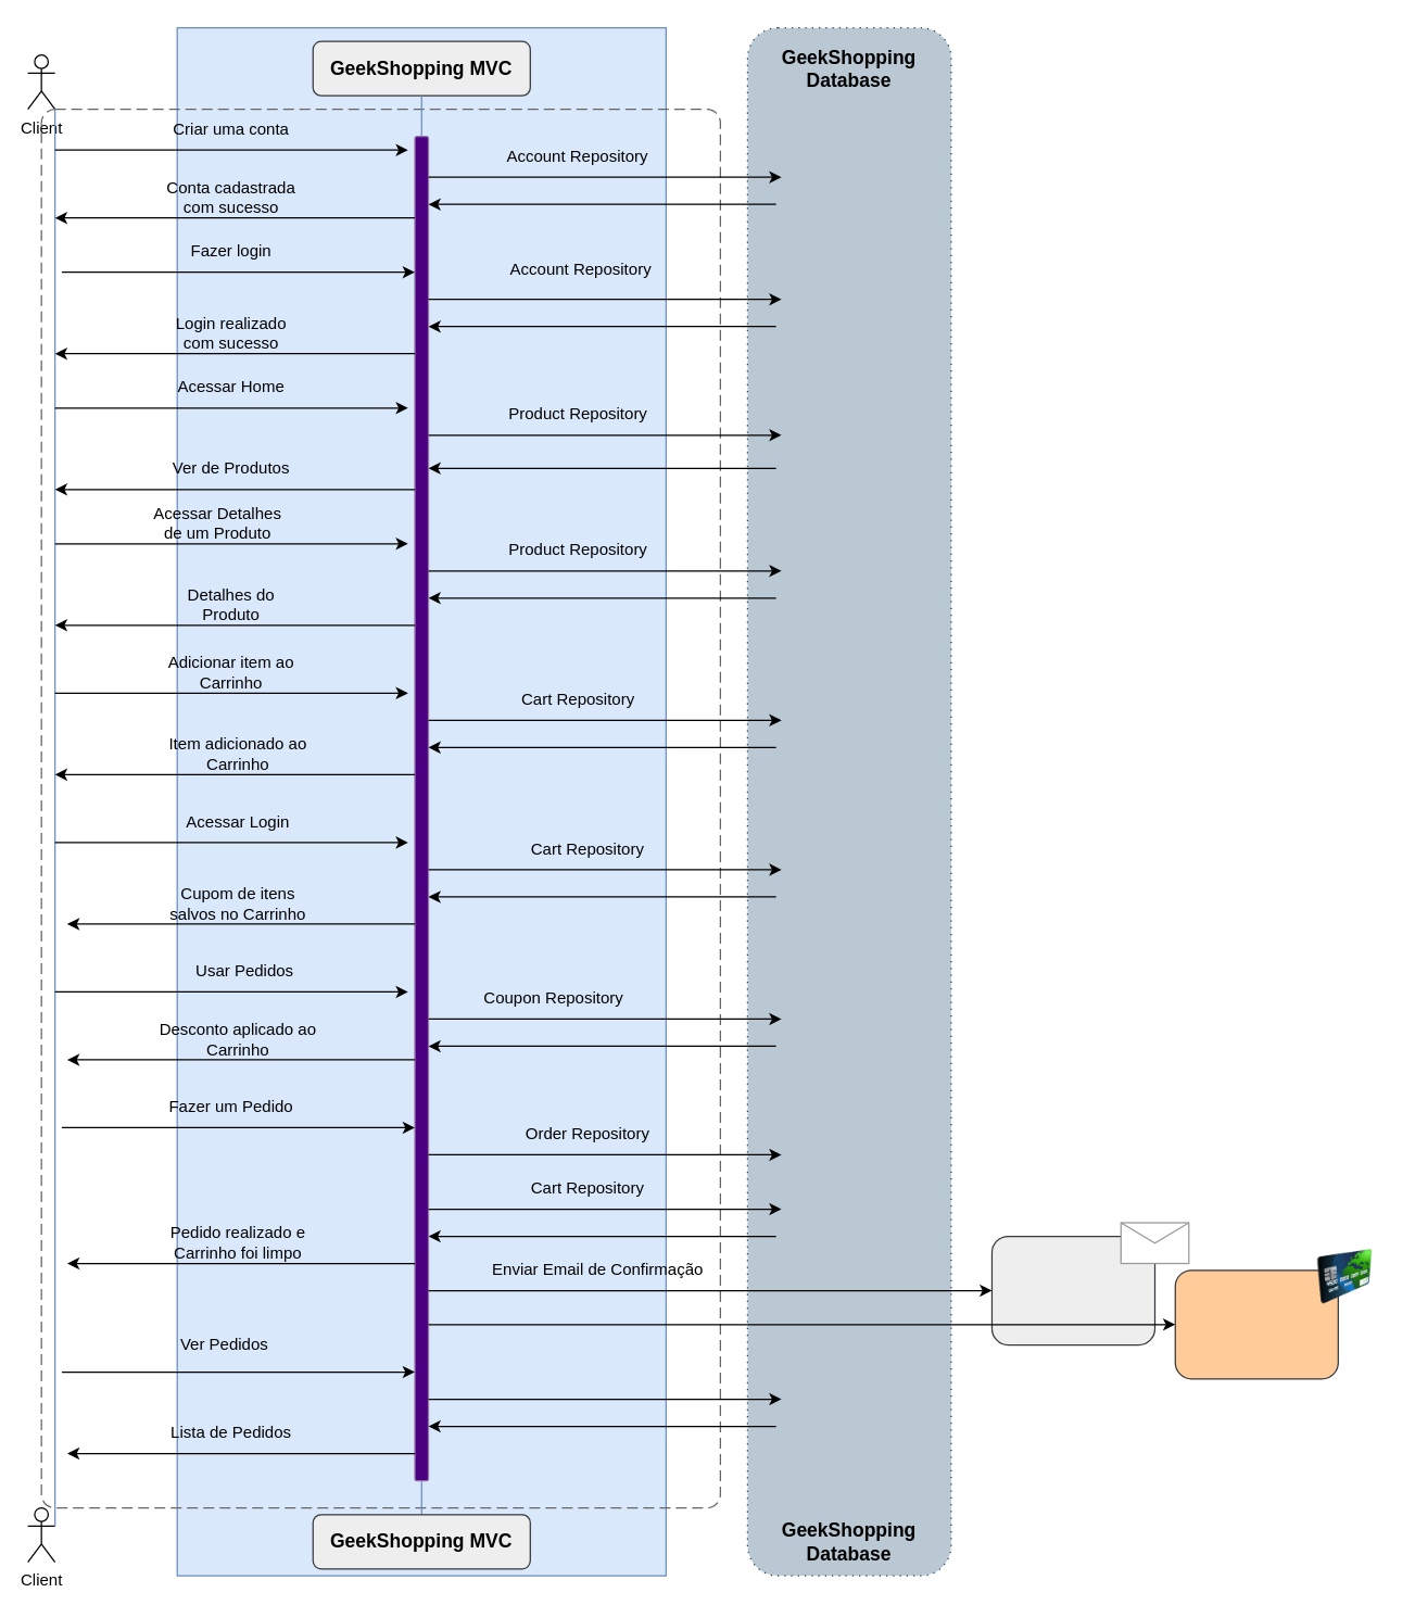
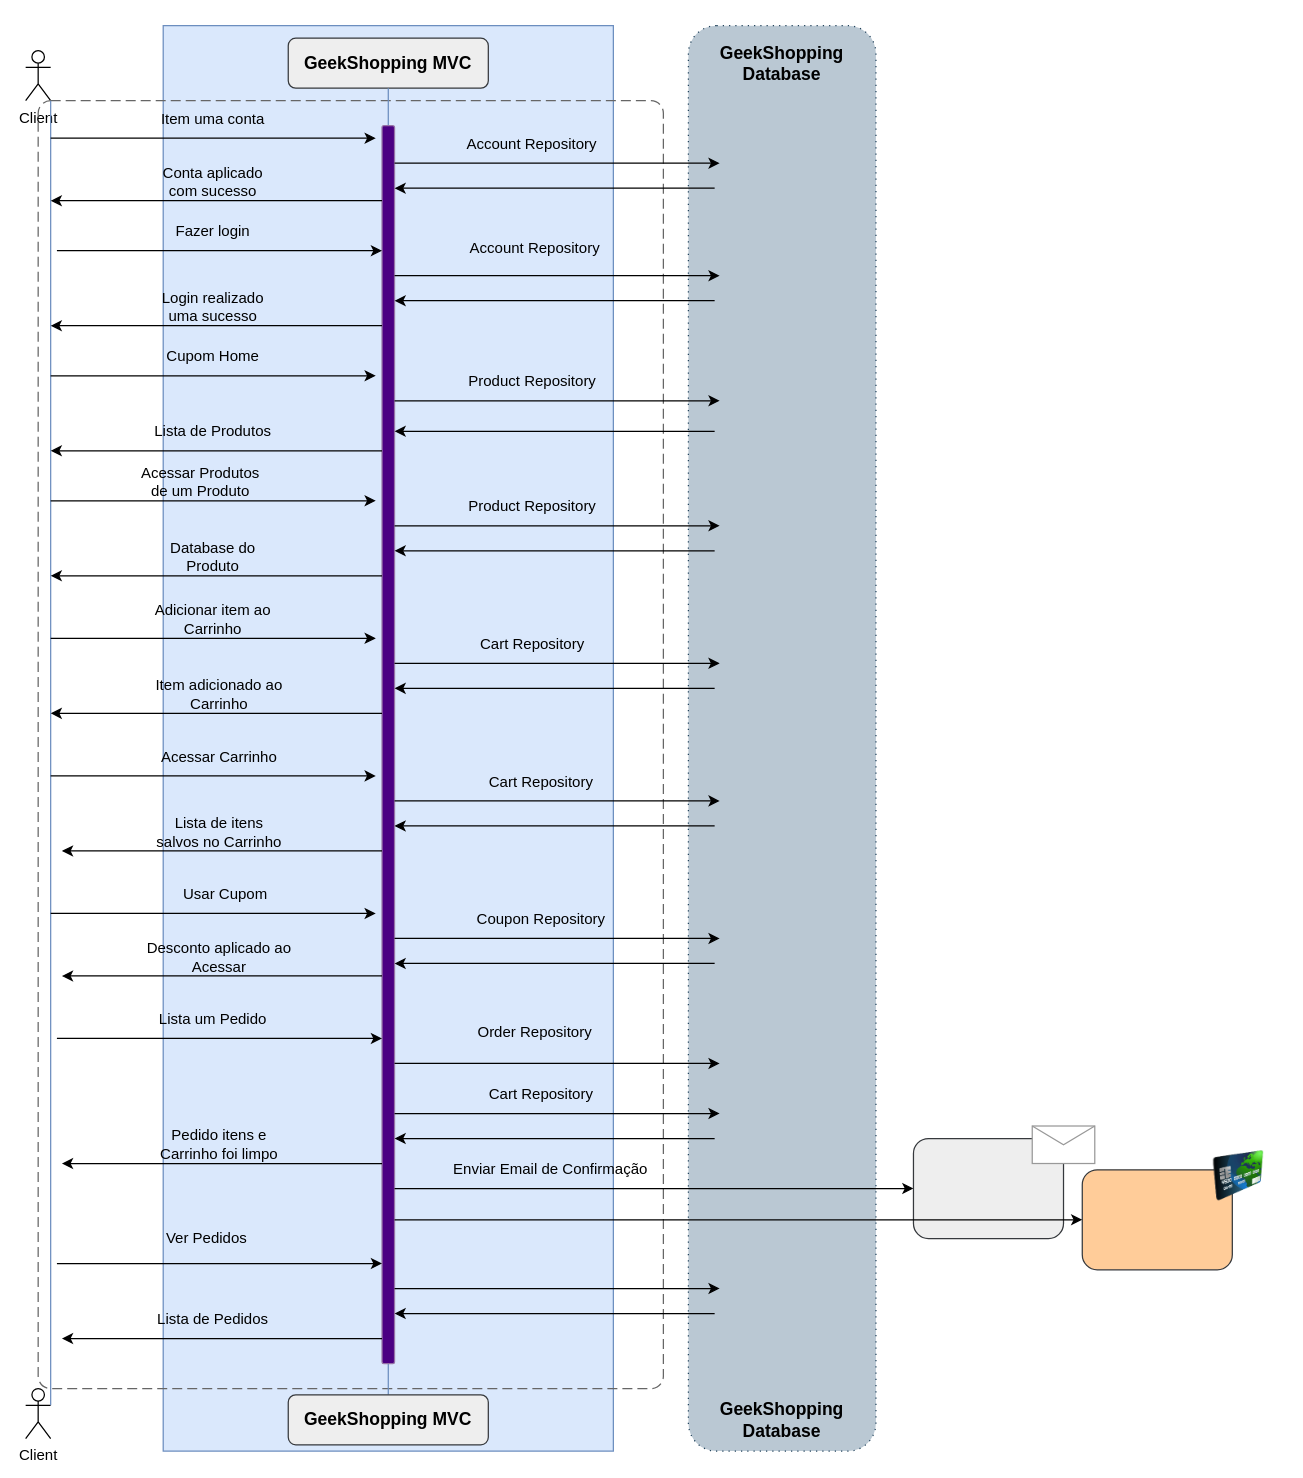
- <mxCell id="12" value="Criar uma conta" style="text;html=1;align=center;verticalAlign=middle;whiteSpace=wrap;rounded=0;" vertex="1" parent="1"><mxGeometry x="120" y="80" width="100" height="30" as="geometry" /></mxCell>
+ <mxCell id="12" value="Item uma conta" style="text;html=1;align=center;verticalAlign=middle;whiteSpace=wrap;rounded=0;" vertex="1" parent="1"><mxGeometry x="120" y="80" width="100" height="30" as="geometry" /></mxCell>
- <mxCell id="29" value="Conta cadastrada com sucesso" style="text;html=1;align=center;verticalAlign=middle;whiteSpace=wrap;rounded=0;" vertex="1" parent="1"><mxGeometry x="120" y="130" width="100" height="30" as="geometry" /></mxCell>
+ <mxCell id="29" value="Conta aplicado com sucesso" style="text;html=1;align=center;verticalAlign=middle;whiteSpace=wrap;rounded=0;" vertex="1" parent="1"><mxGeometry x="120" y="130" width="100" height="30" as="geometry" /></mxCell>
- <mxCell id="30" value="Login realizado com sucesso" style="text;html=1;align=center;verticalAlign=middle;whiteSpace=wrap;rounded=0;" vertex="1" parent="1"><mxGeometry x="120" y="230" width="100" height="30" as="geometry" /></mxCell>
+ <mxCell id="30" value="Login realizado uma sucesso" style="text;html=1;align=center;verticalAlign=middle;whiteSpace=wrap;rounded=0;" vertex="1" parent="1"><mxGeometry x="120" y="230" width="100" height="30" as="geometry" /></mxCell>
- <mxCell id="24" value="Acessar Home" style="text;html=1;align=center;verticalAlign=middle;whiteSpace=wrap;rounded=0;" vertex="1" parent="1"><mxGeometry x="120" y="270" width="100" height="30" as="geometry" /></mxCell>
+ <mxCell id="24" value="Cupom Home" style="text;html=1;align=center;verticalAlign=middle;whiteSpace=wrap;rounded=0;" vertex="1" parent="1"><mxGeometry x="120" y="270" width="100" height="30" as="geometry" /></mxCell>
- <mxCell id="31" value="Ver de Produtos" style="text;html=1;align=center;verticalAlign=middle;whiteSpace=wrap;rounded=0;" vertex="1" parent="1"><mxGeometry x="120" y="330" width="100" height="30" as="geometry" /></mxCell>
+ <mxCell id="31" value="Lista de Produtos" style="text;html=1;align=center;verticalAlign=middle;whiteSpace=wrap;rounded=0;" vertex="1" parent="1"><mxGeometry x="120" y="330" width="100" height="30" as="geometry" /></mxCell>
- <mxCell id="33" value="Acessar Detalhes de um Produto" style="text;html=1;align=center;verticalAlign=middle;whiteSpace=wrap;rounded=0;" vertex="1" parent="1"><mxGeometry x="110" y="370" width="100" height="30" as="geometry" /></mxCell>
+ <mxCell id="33" value="Acessar Produtos de um Produto" style="text;html=1;align=center;verticalAlign=middle;whiteSpace=wrap;rounded=0;" vertex="1" parent="1"><mxGeometry x="110" y="370" width="100" height="30" as="geometry" /></mxCell>
- <mxCell id="37" value="Detalhes do Produto" style="text;html=1;align=center;verticalAlign=middle;whiteSpace=wrap;rounded=0;" vertex="1" parent="1"><mxGeometry x="120" y="430" width="100" height="30" as="geometry" /></mxCell>
+ <mxCell id="37" value="Database do Produto" style="text;html=1;align=center;verticalAlign=middle;whiteSpace=wrap;rounded=0;" vertex="1" parent="1"><mxGeometry x="120" y="430" width="100" height="30" as="geometry" /></mxCell>
- <mxCell id="48" value="Acessar Login" style="text;html=1;align=center;verticalAlign=middle;whiteSpace=wrap;rounded=0;" vertex="1" parent="1"><mxGeometry x="120" y="590" width="110" height="30" as="geometry" /></mxCell>
+ <mxCell id="48" value="Acessar Carrinho" style="text;html=1;align=center;verticalAlign=middle;whiteSpace=wrap;rounded=0;" vertex="1" parent="1"><mxGeometry x="120" y="590" width="110" height="30" as="geometry" /></mxCell>
- <mxCell id="54" value="Cupom de itens salvos no Carrinho" style="text;html=1;align=center;verticalAlign=middle;whiteSpace=wrap;rounded=0;" vertex="1" parent="1"><mxGeometry x="120" y="650" width="110" height="30" as="geometry" /></mxCell>
+ <mxCell id="54" value="Lista de itens salvos no Carrinho" style="text;html=1;align=center;verticalAlign=middle;whiteSpace=wrap;rounded=0;" vertex="1" parent="1"><mxGeometry x="120" y="650" width="110" height="30" as="geometry" /></mxCell>
- <mxCell id="56" value="Usar Pedidos" style="text;html=1;align=center;verticalAlign=middle;whiteSpace=wrap;rounded=0;" vertex="1" parent="1"><mxGeometry x="120" y="700" width="120" height="30" as="geometry" /></mxCell>
+ <mxCell id="56" value="Usar Cupom" style="text;html=1;align=center;verticalAlign=middle;whiteSpace=wrap;rounded=0;" vertex="1" parent="1"><mxGeometry x="120" y="700" width="120" height="30" as="geometry" /></mxCell>
- <mxCell id="58" value="Coupon Repository" style="text;html=1;align=center;verticalAlign=middle;whiteSpace=wrap;rounded=0;" vertex="1" parent="1"><mxGeometry x="350" y="720" width="115" height="30" as="geometry" /></mxCell>
+ <mxCell id="58" value="Coupon Repository" style="text;html=1;align=center;verticalAlign=middle;whiteSpace=wrap;rounded=0;" vertex="1" parent="1"><mxGeometry x="375" y="720" width="115" height="30" as="geometry" /></mxCell>
- <mxCell id="62" value="Desconto aplicado ao Carrinho" style="text;html=1;align=center;verticalAlign=middle;whiteSpace=wrap;rounded=0;" vertex="1" parent="1"><mxGeometry x="115" y="750" width="120" height="30" as="geometry" /></mxCell>
+ <mxCell id="62" value="Desconto aplicado ao Acessar" style="text;html=1;align=center;verticalAlign=middle;whiteSpace=wrap;rounded=0;" vertex="1" parent="1"><mxGeometry x="115" y="750" width="120" height="30" as="geometry" /></mxCell>
- <mxCell id="64" value="Fazer um Pedido" style="text;html=1;align=center;verticalAlign=middle;whiteSpace=wrap;rounded=0;" vertex="1" parent="1"><mxGeometry x="110" y="800" width="120" height="30" as="geometry" /></mxCell>
+ <mxCell id="64" value="Lista um Pedido" style="text;html=1;align=center;verticalAlign=middle;whiteSpace=wrap;rounded=0;" vertex="1" parent="1"><mxGeometry x="110" y="800" width="120" height="30" as="geometry" /></mxCell>
- <mxCell id="66" value="Order Repository" style="text;html=1;align=center;verticalAlign=middle;whiteSpace=wrap;rounded=0;" vertex="1" parent="1"><mxGeometry x="375" y="820" width="115" height="30" as="geometry" /></mxCell>
+ <mxCell id="66" value="Order Repository" style="text;html=1;align=center;verticalAlign=middle;whiteSpace=wrap;rounded=0;" vertex="1" parent="1"><mxGeometry x="370" y="810" width="115" height="30" as="geometry" /></mxCell>
- <mxCell id="71" value="Pedido realizado e Carrinho foi limpo" style="text;html=1;align=center;verticalAlign=middle;whiteSpace=wrap;rounded=0;" vertex="1" parent="1"><mxGeometry x="115" y="900" width="120" height="30" as="geometry" /></mxCell>
+ <mxCell id="71" value="Pedido itens e Carrinho foi limpo" style="text;html=1;align=center;verticalAlign=middle;whiteSpace=wrap;rounded=0;" vertex="1" parent="1"><mxGeometry x="115" y="900" width="120" height="30" as="geometry" /></mxCell>
